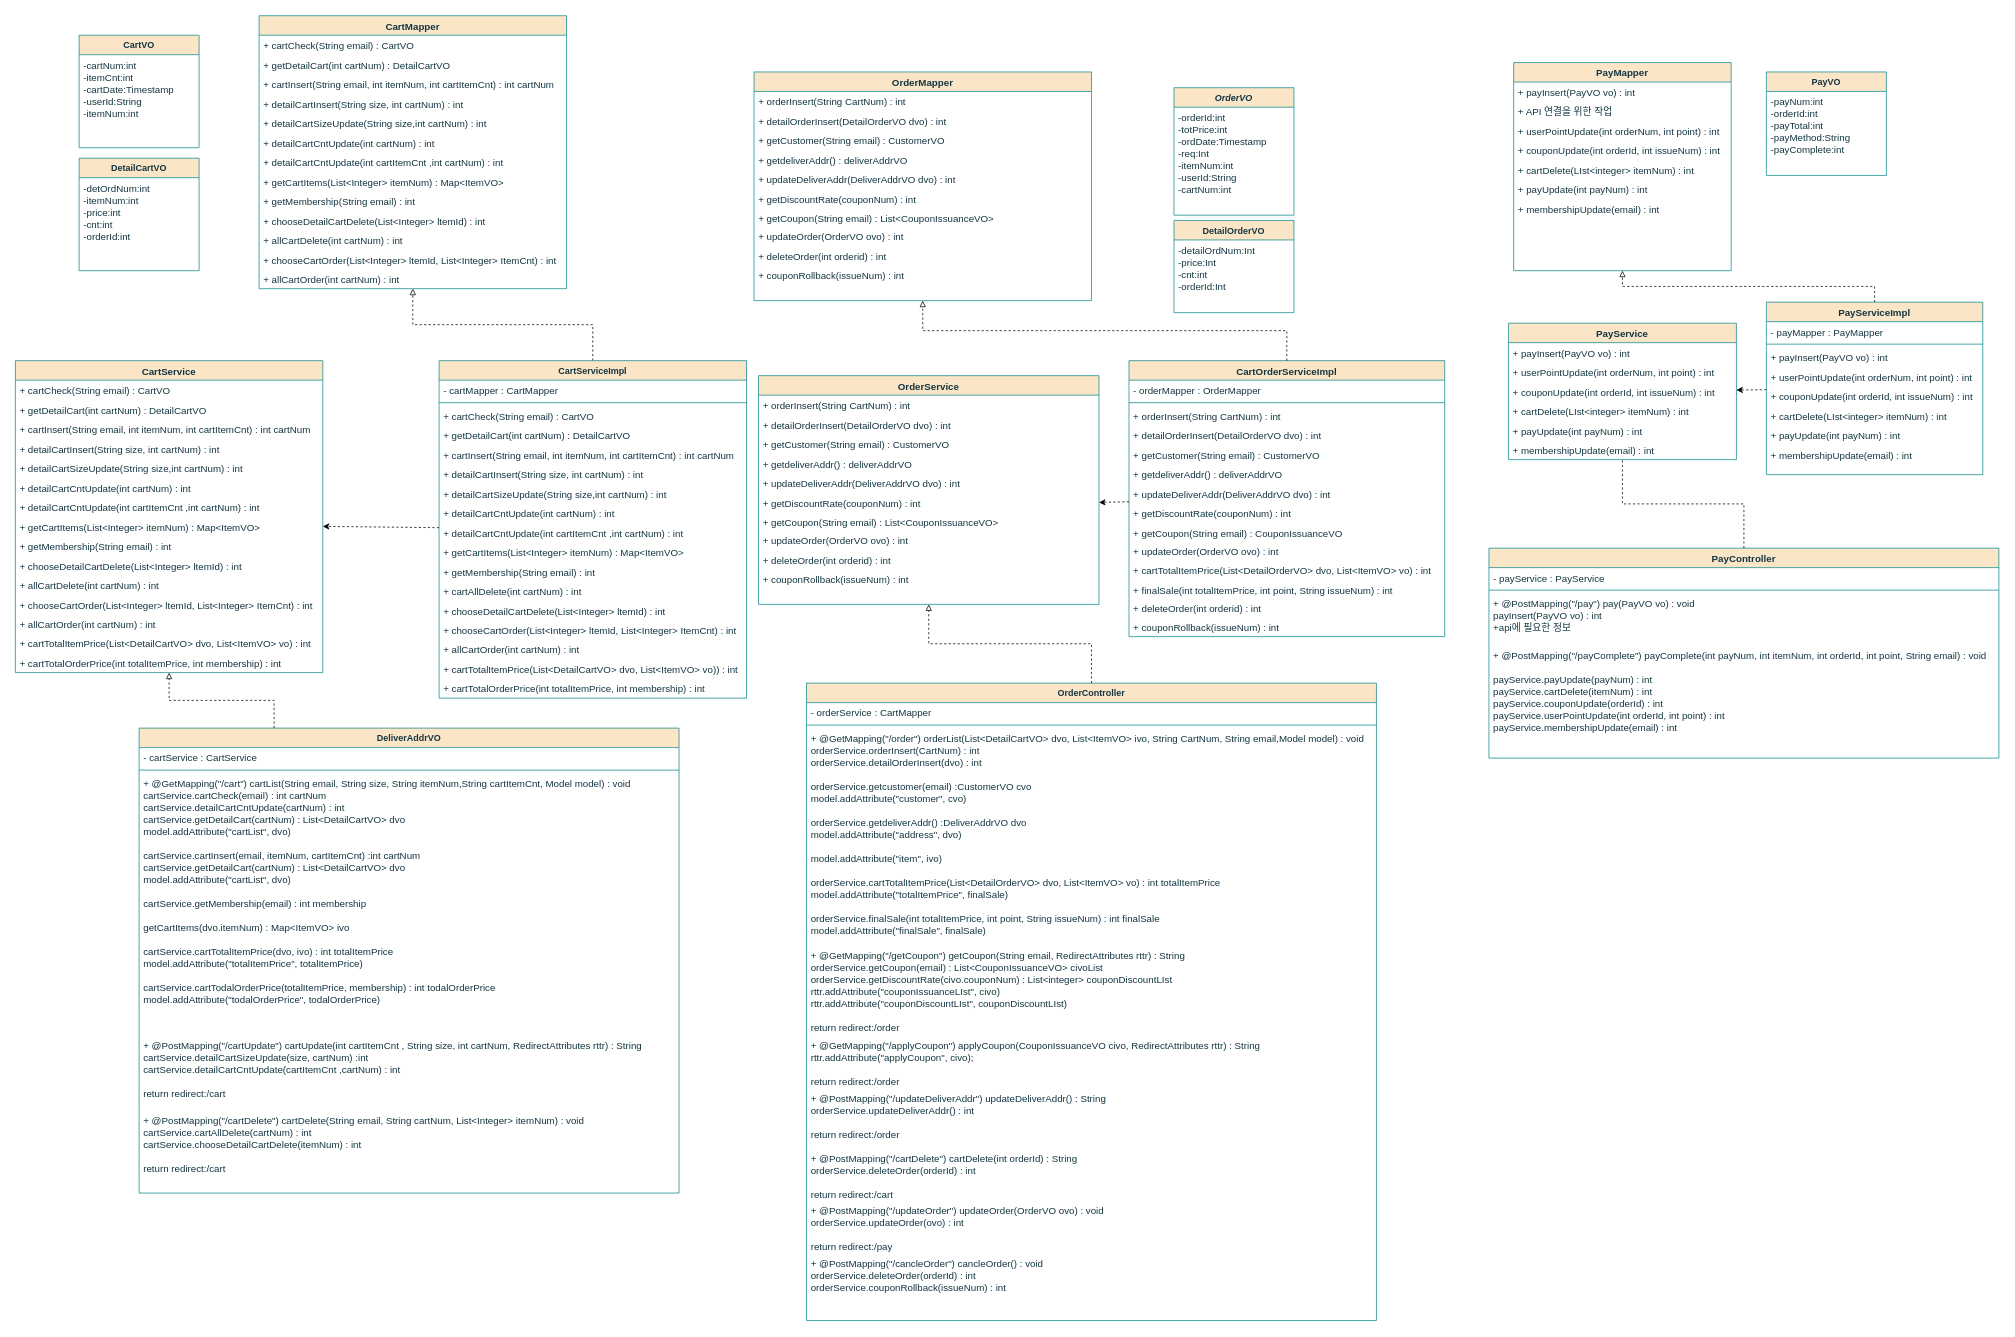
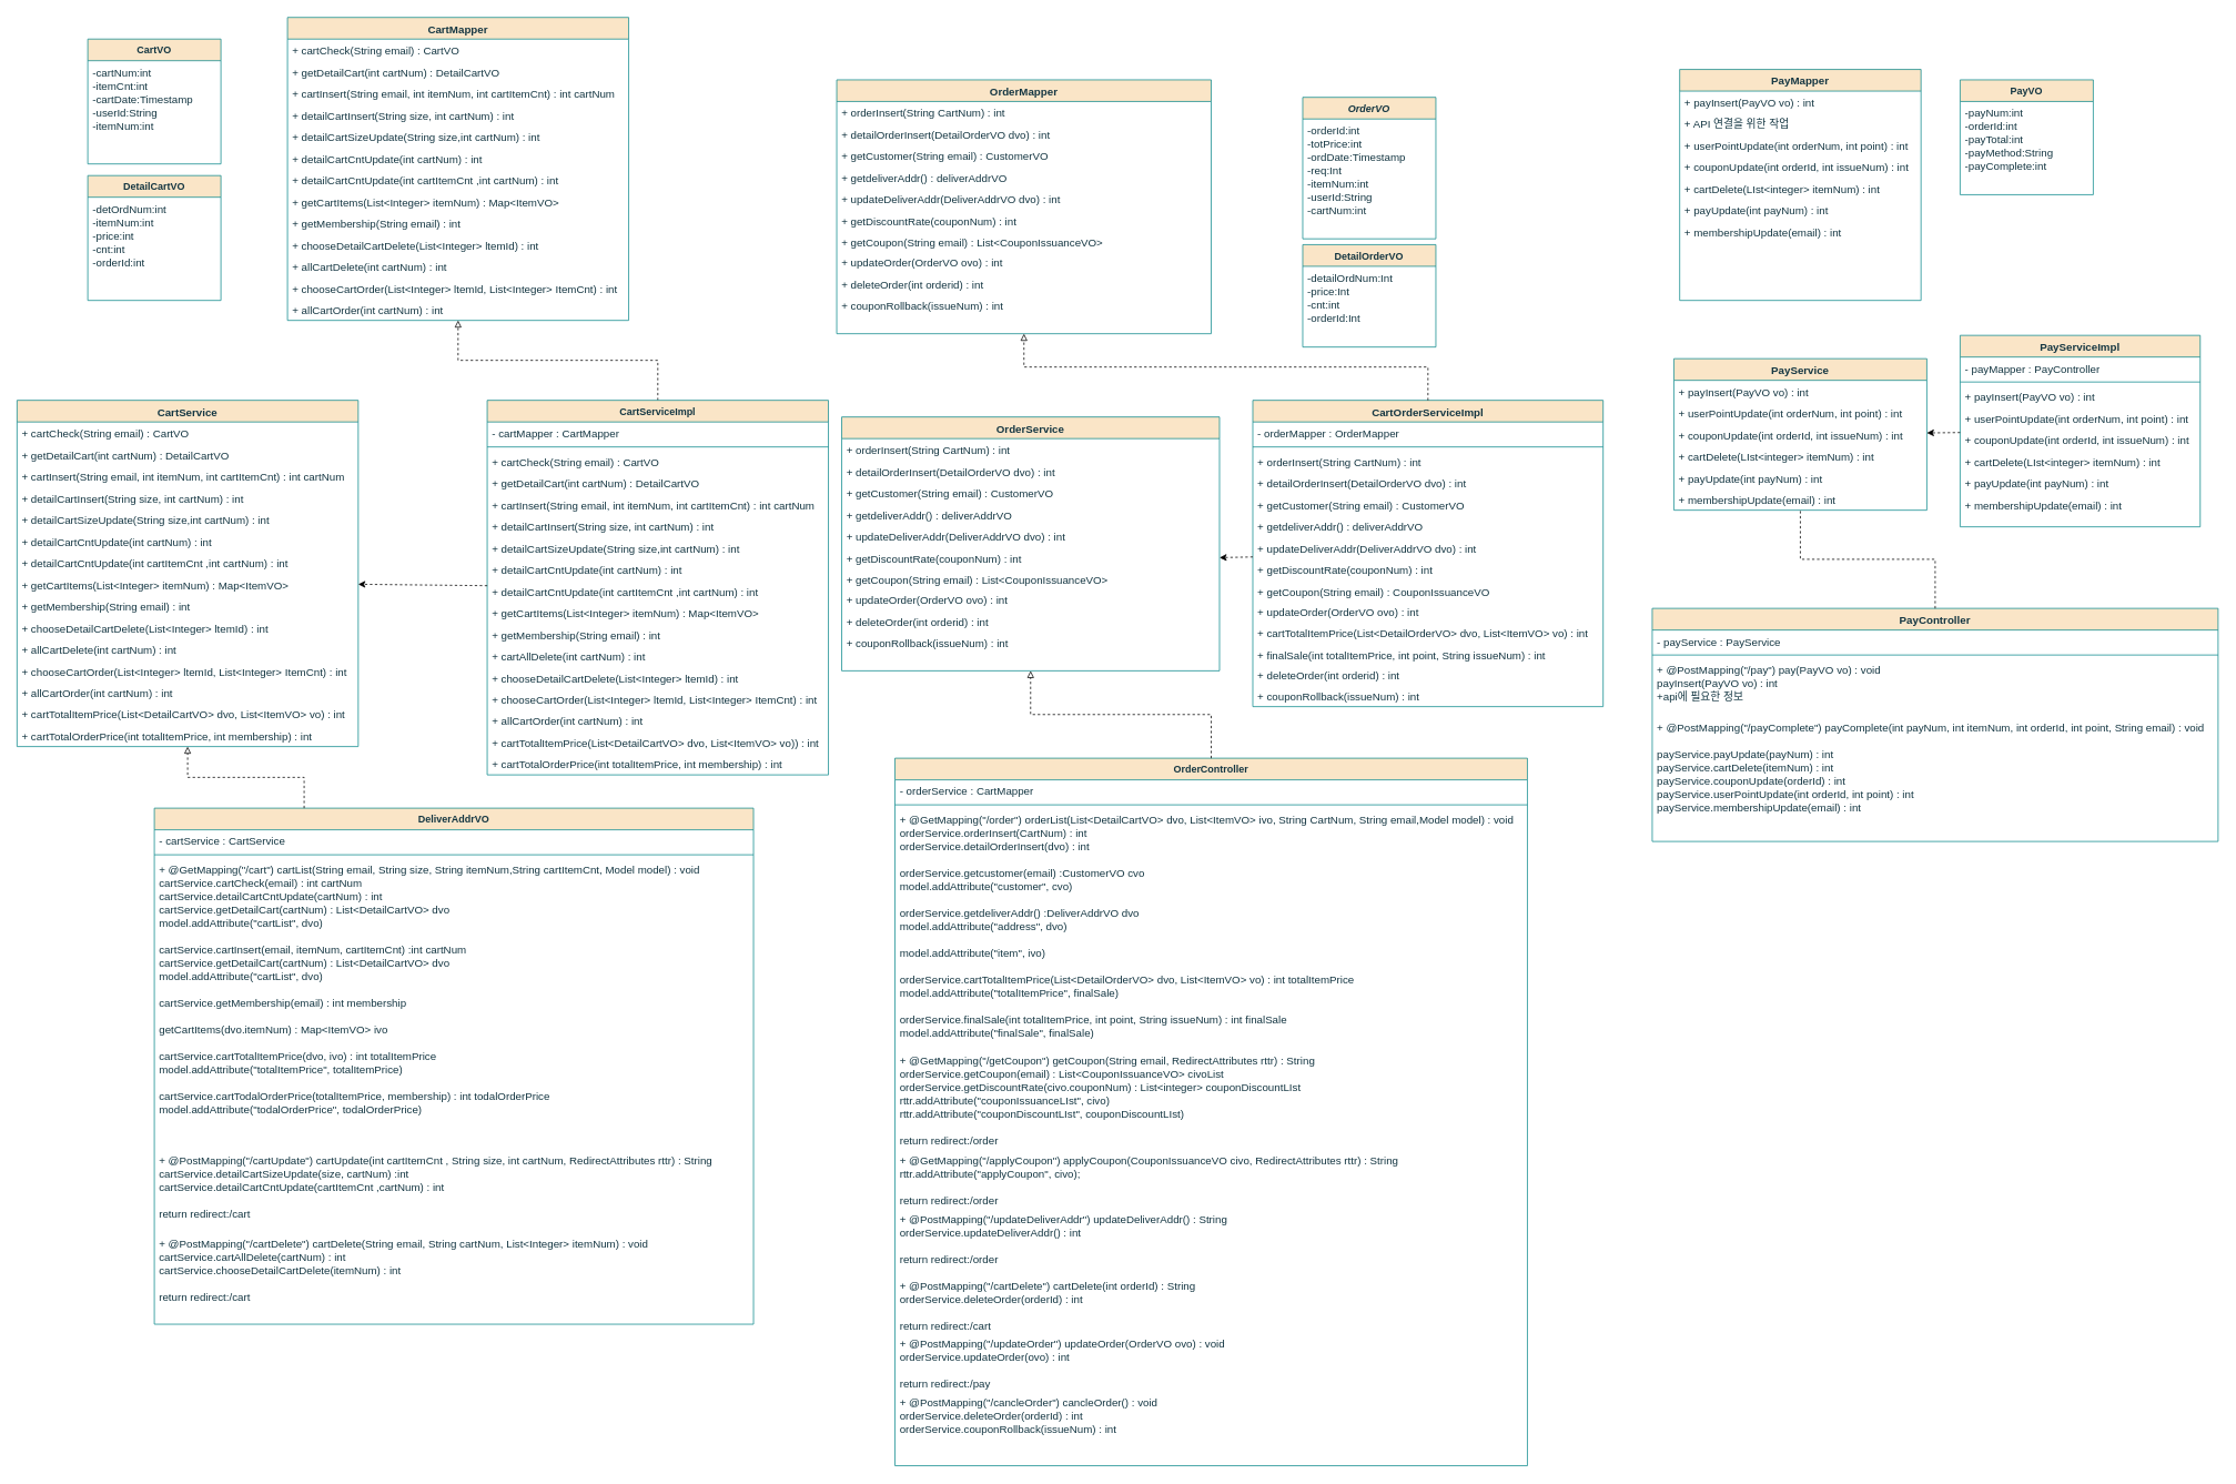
- <mxCell id="150" style="edgeStyle=orthogonalEdgeStyle;rounded=0;orthogonalLoop=1;jettySize=auto;html=1;exitX=0.5;exitY=0;exitDx=0;exitDy=0;endArrow=block;endFill=0;dashed=1;" edge="1" parent="1" source="134" target="2"><mxGeometry relative="1" as="geometry"><mxPoint x="1240" y="410" as="targetPoint" /><mxPoint x="1726" y="490" as="sourcePoint" /></mxGeometry></mxCell>
- <mxCell id="135" value="- payMapper : PayMapper" style="text;align=left;verticalAlign=top;spacingLeft=4;spacingRight=4;overflow=hidden;rotatable=0;points=[[0,0.5],[1,0.5]];portConstraint=eastwest;fontSize=13;labelBackgroundColor=none;fontColor=#143642;" parent="134" vertex="1"><mxGeometry y="26" width="288.5" height="26" as="geometry" /></mxCell>
+ <mxCell id="135" value="- payMapper : PayController" style="text;align=left;verticalAlign=top;spacingLeft=4;spacingRight=4;overflow=hidden;rotatable=0;points=[[0,0.5],[1,0.5]];portConstraint=eastwest;fontSize=13;labelBackgroundColor=none;fontColor=#143642;" parent="134" vertex="1"><mxGeometry y="26" width="288.5" height="26" as="geometry" /></mxCell>
